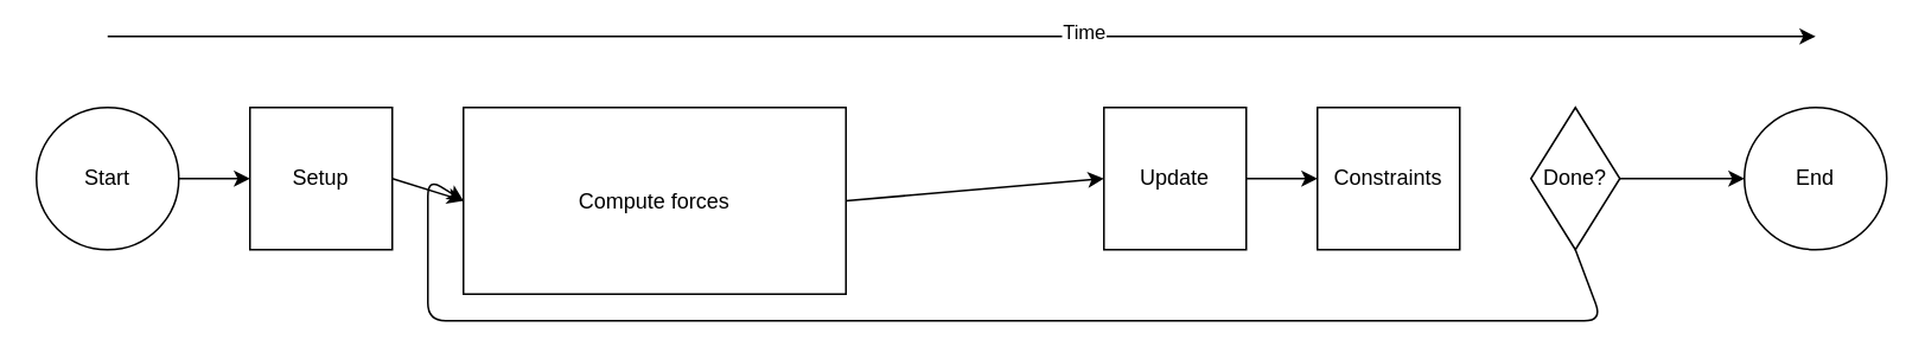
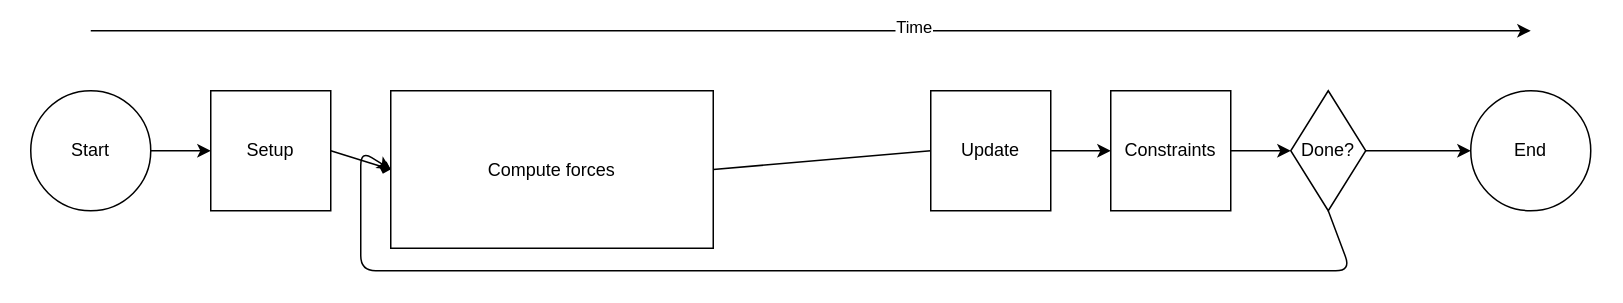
+ <mxCell id="13" value="" style="endArrow=classic;html=1;exitX=1;exitY=0.5;exitDx=0;exitDy=0;entryX=0;entryY=0.5;entryDx=0;entryDy=0;" parent="1" source="9" target="14" edge="1"><mxGeometry width="50" height="50" relative="1" as="geometry"><mxPoint x="710" y="110" as="sourcePoint" /><mxPoint x="750" y="110" as="targetPoint" /></mxGeometry></mxCell>
- <mxCell id="11" value="" style="endArrow=classic;html=1;exitX=1;exitY=0.5;exitDx=0;exitDy=0;entryX=0;entryY=0.5;entryDx=0;entryDy=0;" parent="1" source="5" target="8" edge="1"><mxGeometry width="50" height="50" relative="1" as="geometry"><mxPoint x="190" y="110" as="sourcePoint" /><mxPoint x="230" y="110" as="targetPoint" /></mxGeometry></mxCell>
+ <mxCell id="11" value="" style="endArrow=none;html=1;exitX=1;exitY=0.5;exitDx=0;exitDy=0;entryX=0;entryY=0.5;entryDx=0;entryDy=0;" parent="1" source="5" target="8" edge="1"><mxGeometry width="50" height="50" relative="1" as="geometry"><mxPoint x="190" y="110" as="sourcePoint" /><mxPoint x="230" y="110" as="targetPoint" /></mxGeometry></mxCell>
- <mxCell id="10" value="" style="endArrow=classic;html=1;exitX=1;exitY=0.5;exitDx=0;exitDy=0;entryX=0;entryY=0.5;entryDx=0;entryDy=0;" parent="1" source="4" target="5" edge="1"><mxGeometry width="50" height="50" relative="1" as="geometry"><mxPoint x="380" y="400" as="sourcePoint" /><mxPoint x="430" y="350" as="targetPoint" /></mxGeometry></mxCell>
+ <mxCell id="10" value="" style="endArrow=diamond;html=1;exitX=1;exitY=0.5;exitDx=0;exitDy=0;entryX=0;entryY=0.5;entryDx=0;entryDy=0;" parent="1" source="4" target="5" edge="1"><mxGeometry width="50" height="50" relative="1" as="geometry"><mxPoint x="380" y="400" as="sourcePoint" /><mxPoint x="430" y="350" as="targetPoint" /></mxGeometry></mxCell>
